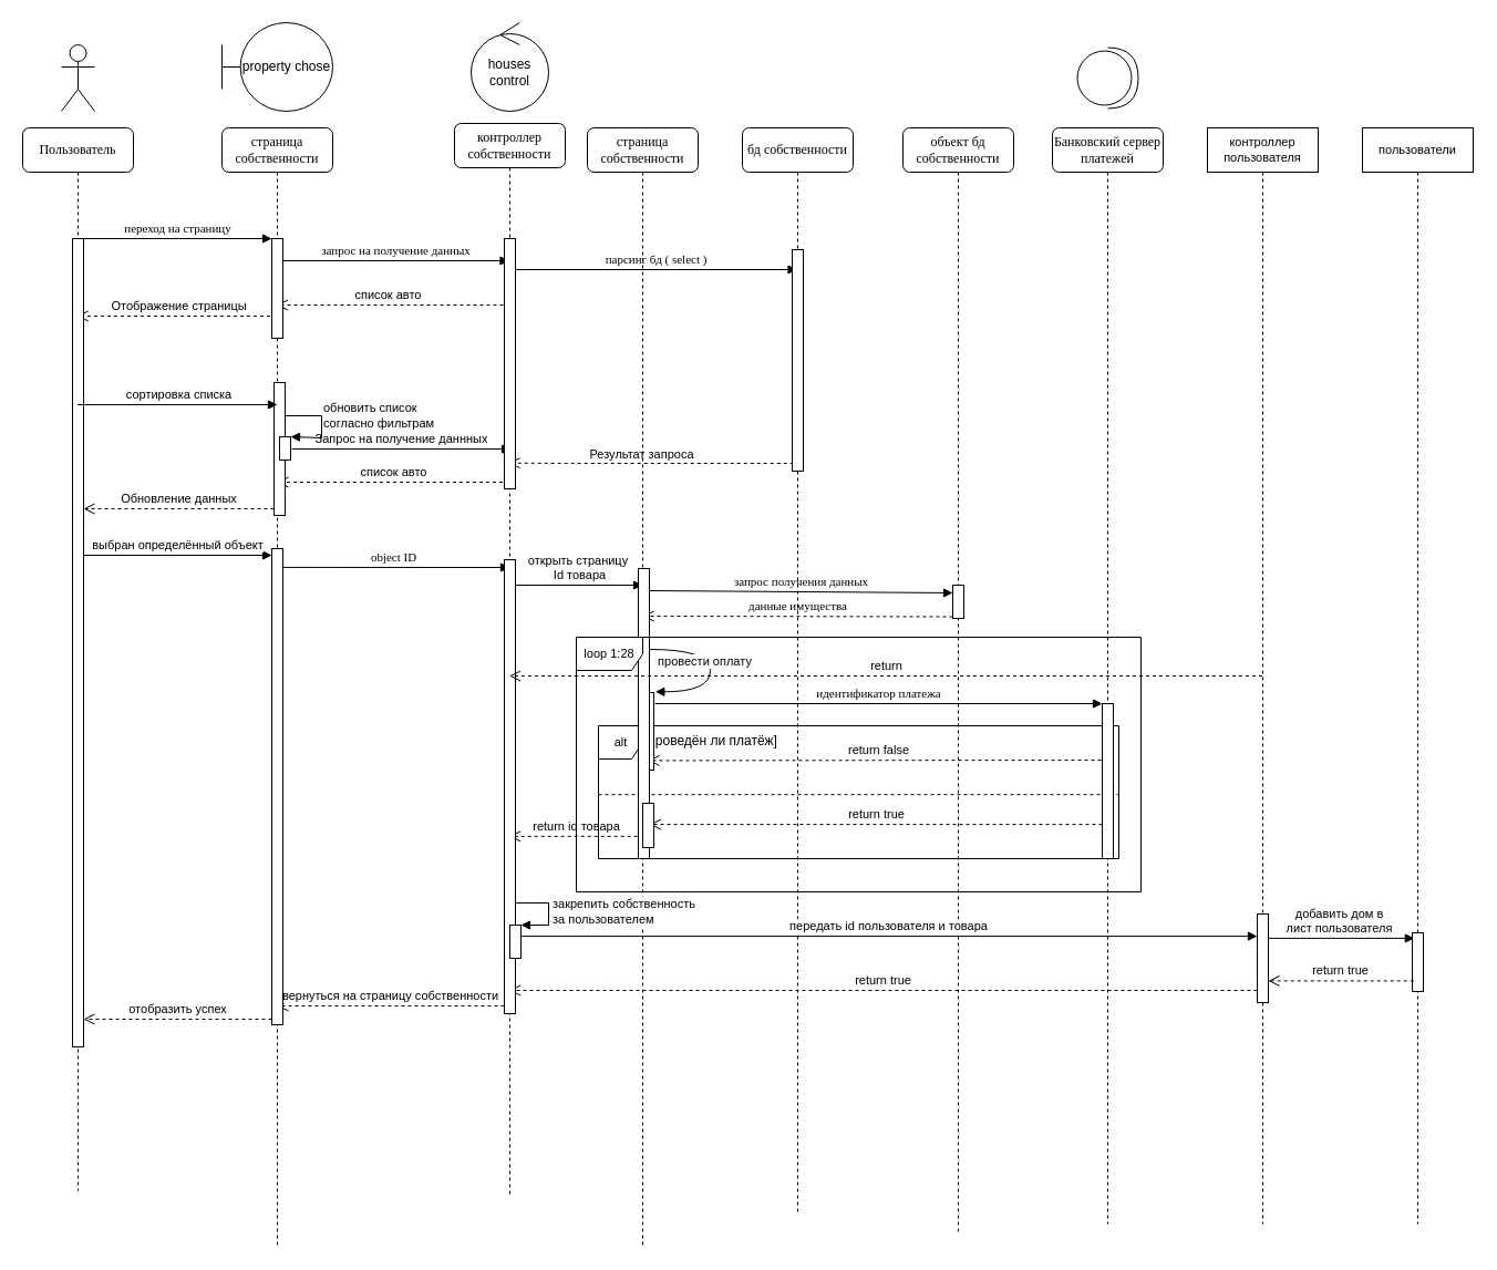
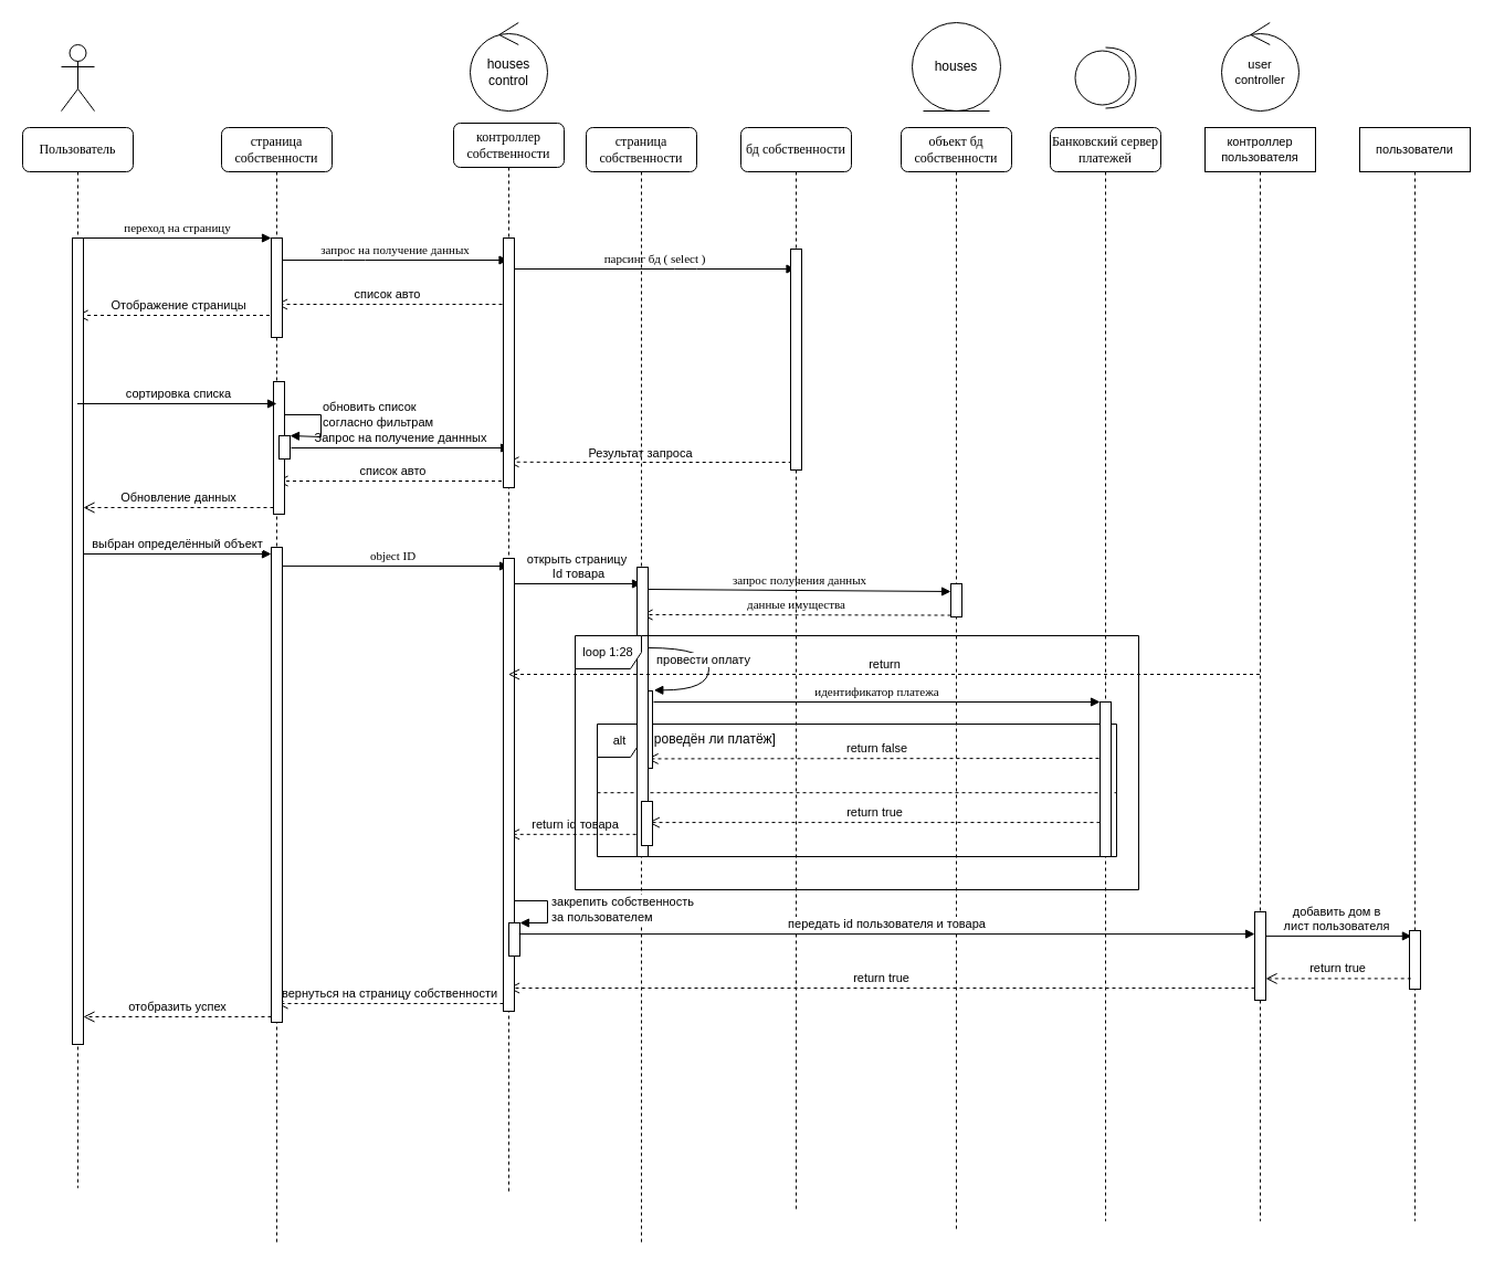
- <mxCell id="40" value="property chose" style="shape=umlBoundary;whiteSpace=wrap;html=1;" vertex="1" parent="1"><mxGeometry x="200" y="20" width="100" height="80" as="geometry" /></mxCell>
+ <mxCell id="42" value="houses" style="ellipse;shape=umlEntity;whiteSpace=wrap;html=1;" vertex="1" parent="1"><mxGeometry x="825" y="20" width="80" height="80" as="geometry" /></mxCell>
+ <mxCell id="62" value="user&lt;br&gt;controller" style="ellipse;shape=umlControl;whiteSpace=wrap;html=1;fontSize=11;" vertex="1" parent="1"><mxGeometry x="1105" y="20" width="70" height="80" as="geometry" /></mxCell>
